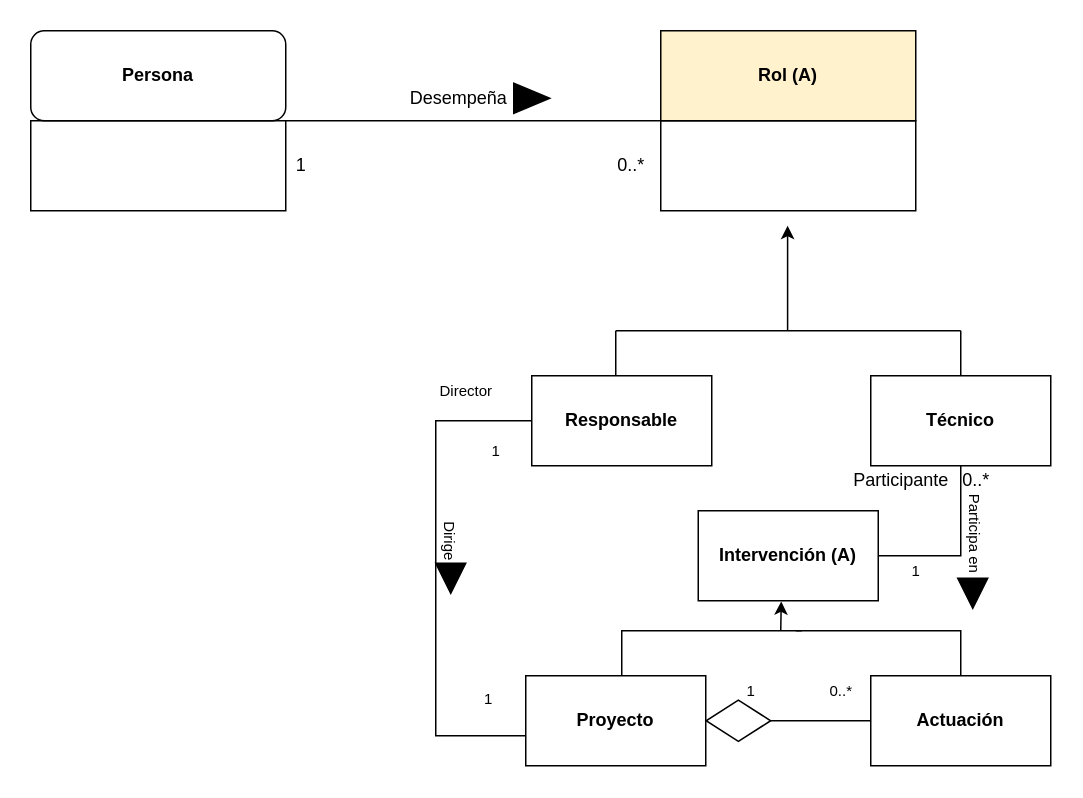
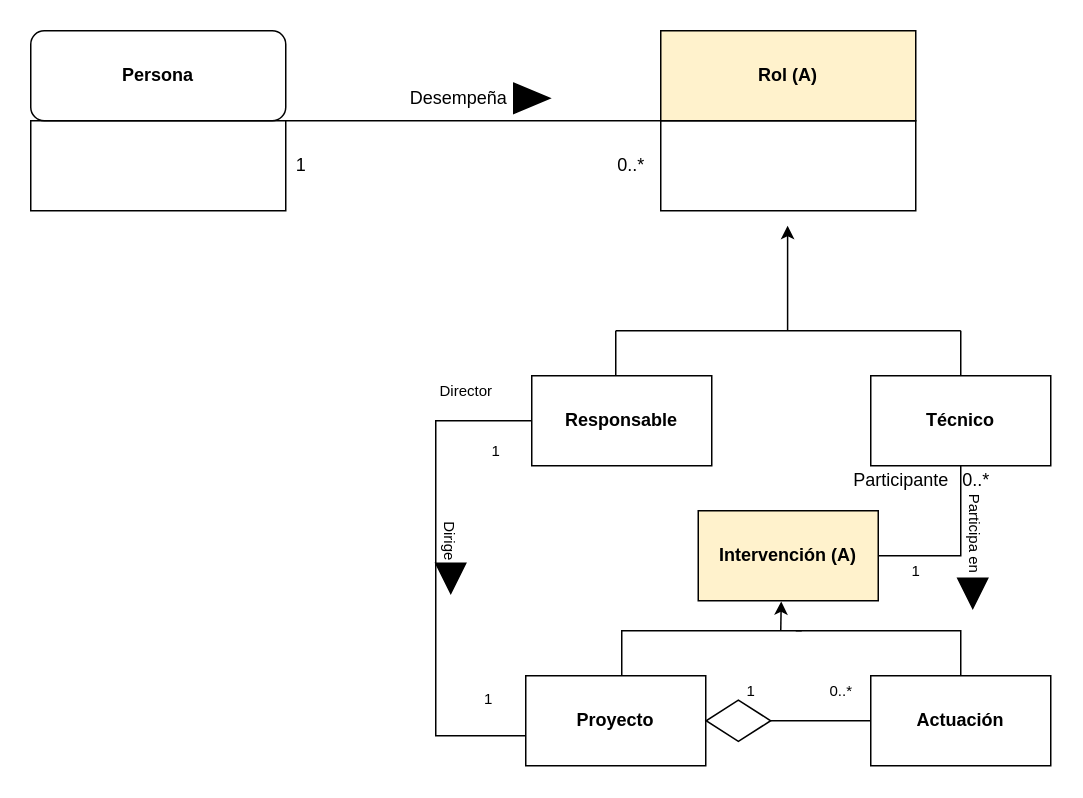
- <mxCell id="21" value="&lt;b&gt;Intervención (A)&lt;/b&gt;" style="rounded=0;whiteSpace=wrap;html=1;fillColor=#FFFFFF;" vertex="1" parent="1"><mxGeometry x="465" y="340" width="120" height="60" as="geometry" /></mxCell>
+ <mxCell id="21" value="&lt;b&gt;Intervención (A)&lt;/b&gt;" style="rounded=0;whiteSpace=wrap;html=1;fillColor=#fff2cc;" vertex="1" parent="1"><mxGeometry x="465" y="340" width="120" height="60" as="geometry" /></mxCell>
